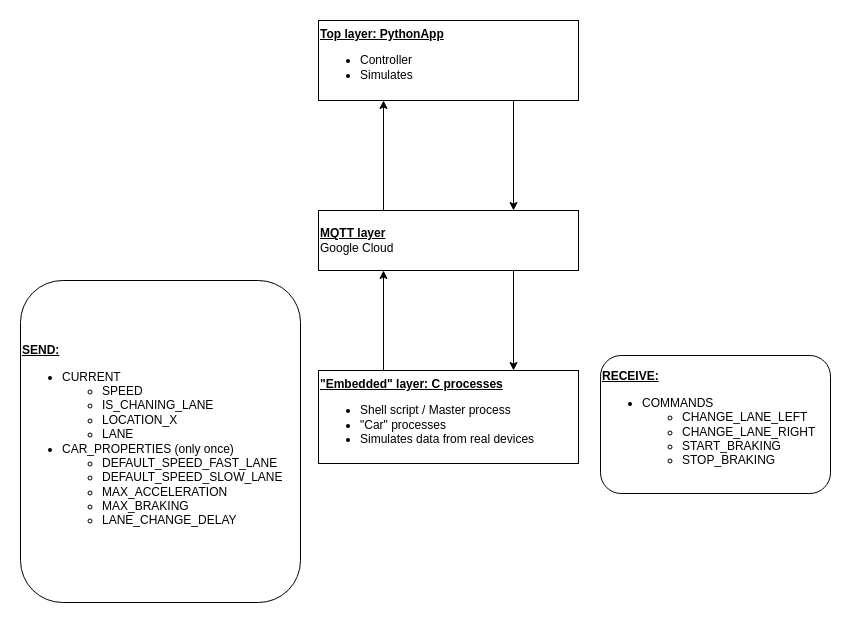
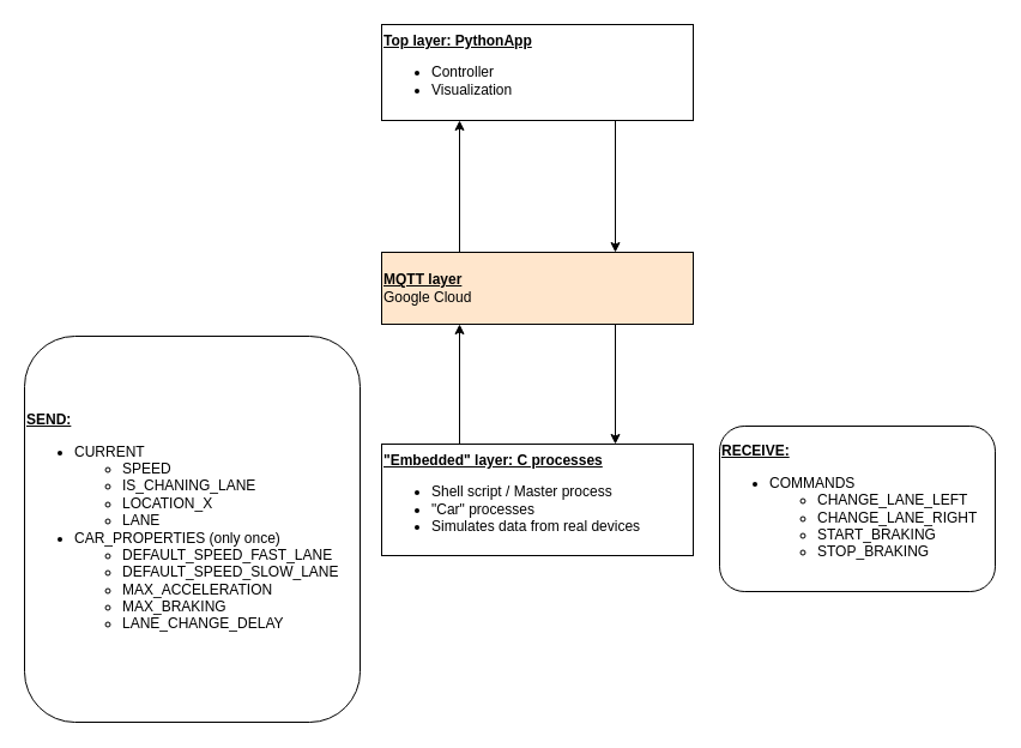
- <mxCell id="2" value="&lt;b&gt;&lt;u&gt;Top layer: PythonApp&lt;/u&gt;&lt;/b&gt;&lt;br&gt;&lt;div&gt;&lt;ul&gt;&lt;li&gt;Controller&lt;/li&gt;&lt;li&gt;Simulates&lt;/li&gt;&lt;/ul&gt;&lt;/div&gt;" style="rounded=0;whiteSpace=wrap;html=1;align=left;" parent="1" vertex="1"><mxGeometry x="318" y="20" width="260" height="80" as="geometry" /></mxCell>
+ <mxCell id="2" value="&lt;b&gt;&lt;u&gt;Top layer: PythonApp&lt;/u&gt;&lt;/b&gt;&lt;br&gt;&lt;div&gt;&lt;ul&gt;&lt;li&gt;Controller&lt;/li&gt;&lt;li&gt;Visualization&lt;/li&gt;&lt;/ul&gt;&lt;/div&gt;" style="rounded=0;whiteSpace=wrap;html=1;align=left;" parent="1" vertex="1"><mxGeometry x="318" y="20" width="260" height="80" as="geometry" /></mxCell>
- <mxCell id="3" value="&lt;u&gt;&lt;b&gt;MQTT layer&lt;br&gt;&lt;/b&gt;&lt;/u&gt;&lt;span&gt;Google Cloud&lt;/span&gt;&lt;u&gt;&lt;b&gt;&lt;br&gt;&lt;/b&gt;&lt;/u&gt;" style="rounded=0;whiteSpace=wrap;html=1;align=left;" parent="1" vertex="1"><mxGeometry x="318" y="210" width="260" height="60" as="geometry" /></mxCell>
+ <mxCell id="3" value="&lt;u&gt;&lt;b&gt;MQTT layer&lt;br&gt;&lt;/b&gt;&lt;/u&gt;&lt;span&gt;Google Cloud&lt;/span&gt;&lt;u&gt;&lt;b&gt;&lt;br&gt;&lt;/b&gt;&lt;/u&gt;" style="rounded=0;whiteSpace=wrap;html=1;align=left;fillColor=#ffe6cc;" parent="1" vertex="1"><mxGeometry x="318" y="210" width="260" height="60" as="geometry" /></mxCell>
